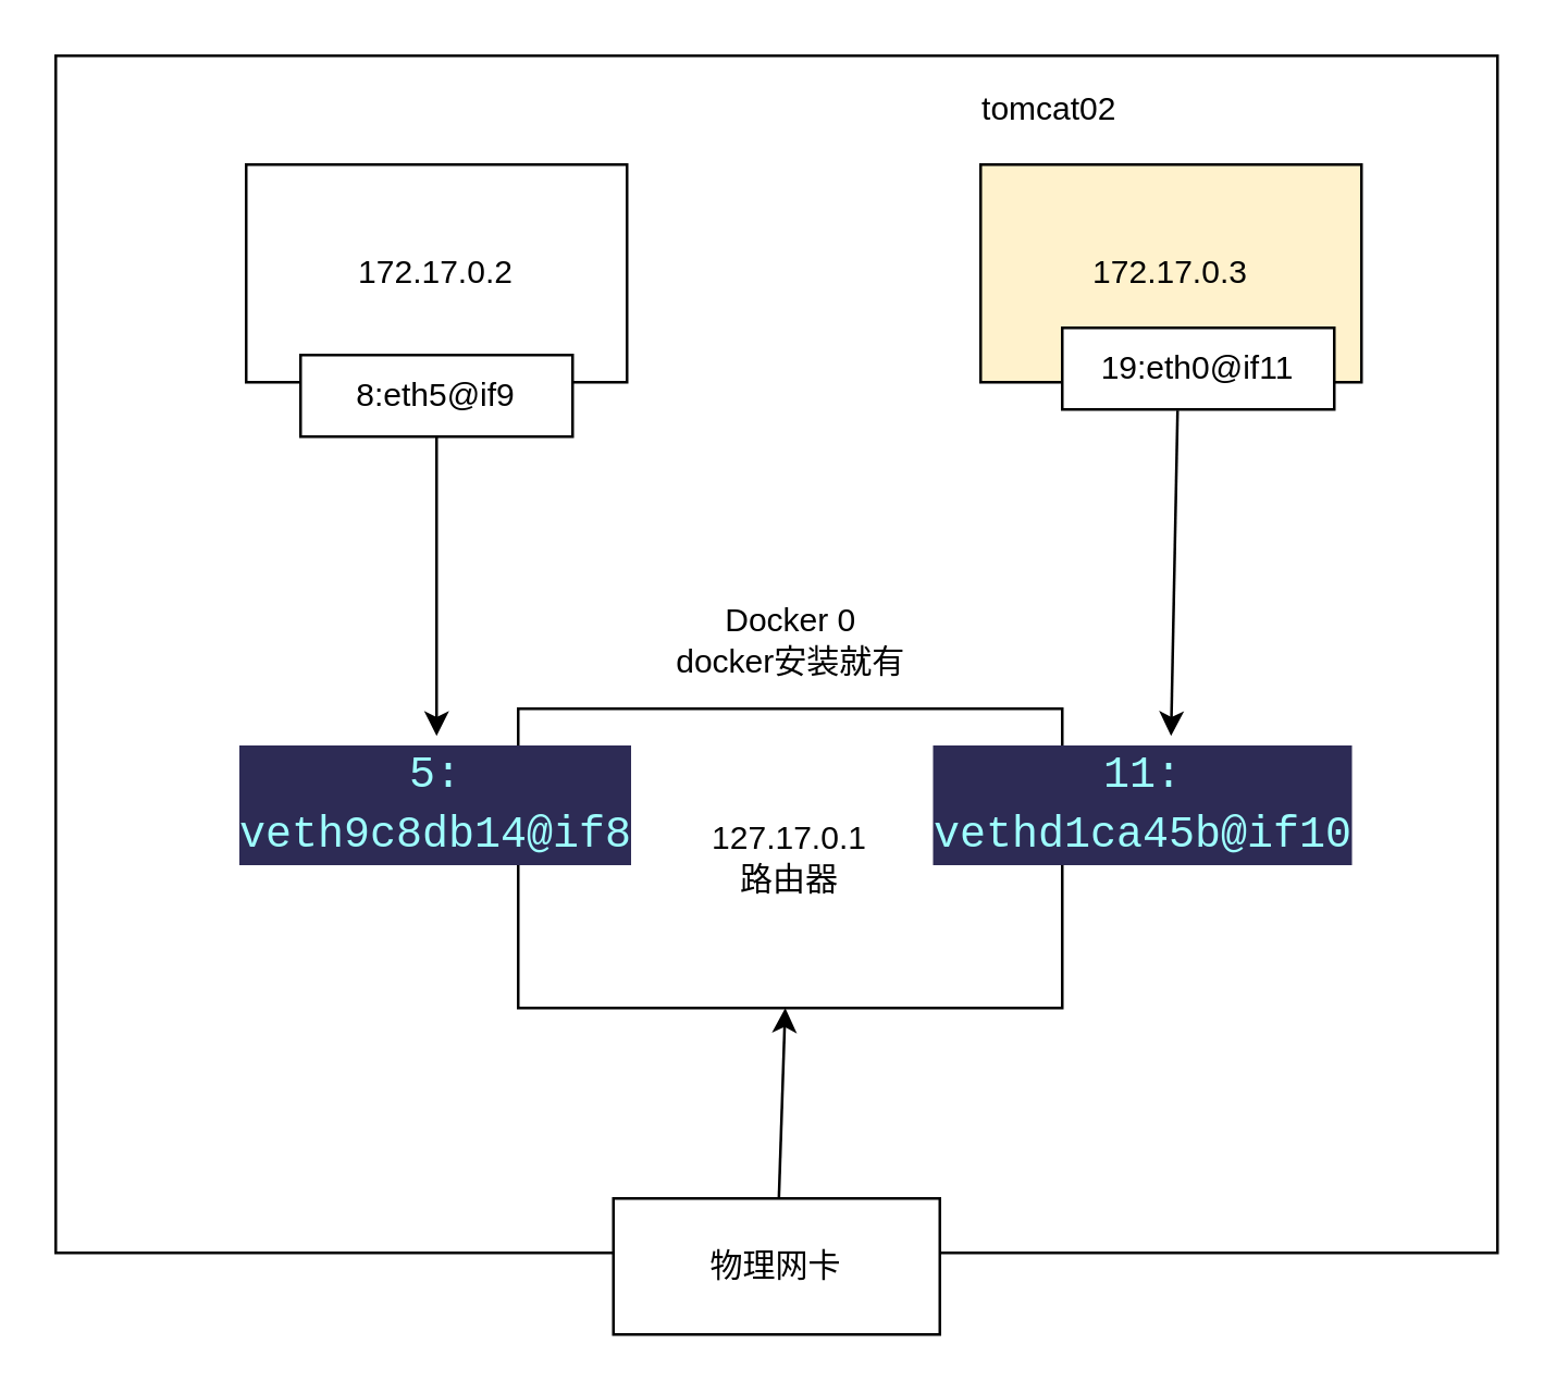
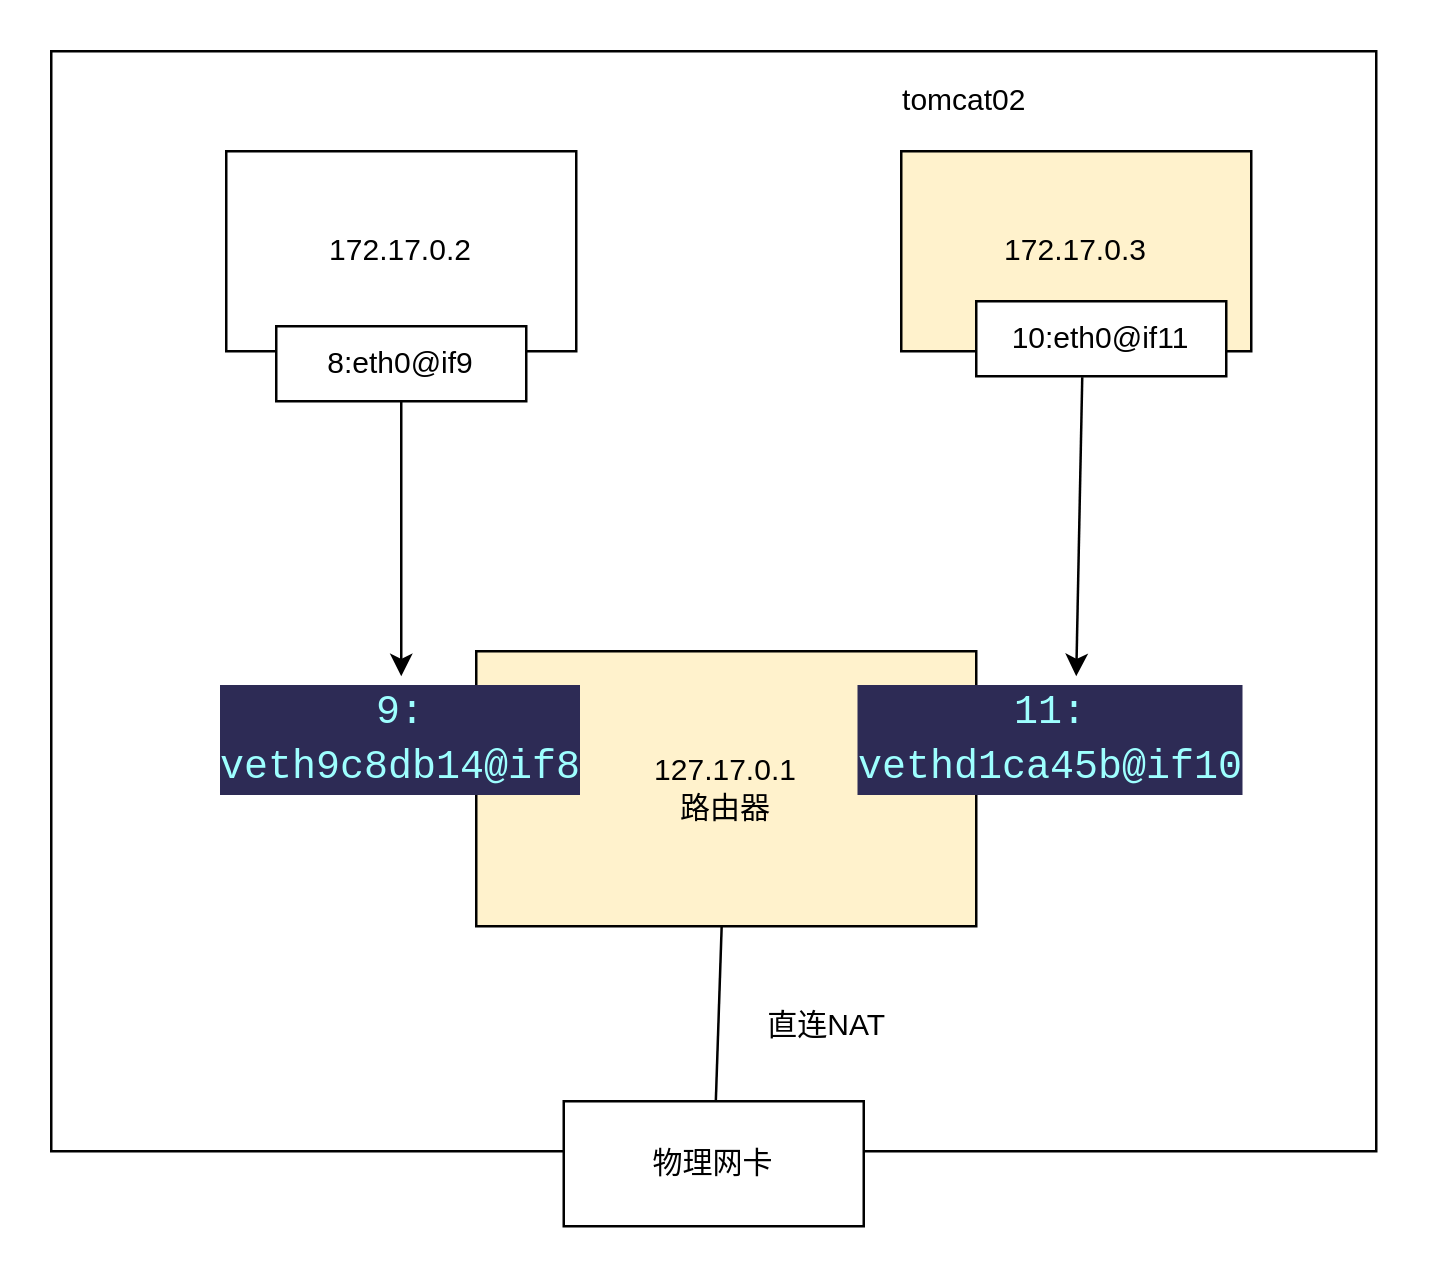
- <mxCell id="9" value="19:eth0@if11" style="rounded=0;whiteSpace=wrap;html=1;" vertex="1" parent="1"><mxGeometry x="390" y="120" width="100" height="30" as="geometry" /></mxCell>
+ <mxCell id="9" value="10:eth0@if11" style="rounded=0;whiteSpace=wrap;html=1;" vertex="1" parent="1"><mxGeometry x="390" y="120" width="100" height="30" as="geometry" /></mxCell>
- <mxCell id="8" value="8:eth5@if9" style="rounded=0;whiteSpace=wrap;html=1;" vertex="1" parent="1"><mxGeometry x="110" y="130" width="100" height="30" as="geometry" /></mxCell>
+ <mxCell id="8" value="8:eth0@if9" style="rounded=0;whiteSpace=wrap;html=1;" vertex="1" parent="1"><mxGeometry x="110" y="130" width="100" height="30" as="geometry" /></mxCell>
- <mxCell id="13" value="Docker 0&lt;br&gt;docker安装就有" style="text;html=1;align=center;verticalAlign=middle;resizable=0;points=[];autosize=1;strokeColor=none;fillColor=none;" vertex="1" parent="1"><mxGeometry x="240" y="220" width="100" height="30" as="geometry" /></mxCell>
- <mxCell id="10" value="&lt;div style=&quot;color: rgb(255 , 255 , 255) ; background-color: rgb(45 , 43 , 85) ; font-family: &amp;#34;consolas&amp;#34; , &amp;#34;courier new&amp;#34; , monospace ; font-size: 16px ; line-height: 22px&quot;&gt;&lt;span style=&quot;color: #9effff&quot;&gt;5: veth9c8db14@if8&lt;/span&gt;&lt;/div&gt;" style="rounded=0;whiteSpace=wrap;html=1;" vertex="1" parent="1"><mxGeometry x="110" y="280" width="100" height="30" as="geometry" /></mxCell>
+ <mxCell id="10" value="&lt;div style=&quot;color: rgb(255 , 255 , 255) ; background-color: rgb(45 , 43 , 85) ; font-family: &amp;#34;consolas&amp;#34; , &amp;#34;courier new&amp;#34; , monospace ; font-size: 16px ; line-height: 22px&quot;&gt;&lt;span style=&quot;color: #9effff&quot;&gt;9: veth9c8db14@if8&lt;/span&gt;&lt;/div&gt;" style="rounded=0;whiteSpace=wrap;html=1;" vertex="1" parent="1"><mxGeometry x="110" y="280" width="100" height="30" as="geometry" /></mxCell>
- <mxCell id="3" value="127.17.0.1&lt;br&gt;路由器" style="rounded=0;whiteSpace=wrap;html=1;" vertex="1" parent="1"><mxGeometry x="190" y="260" width="200" height="110" as="geometry" /></mxCell>
+ <mxCell id="3" value="127.17.0.1&lt;br&gt;路由器" style="rounded=0;whiteSpace=wrap;html=1;fillColor=#fff2cc;" vertex="1" parent="1"><mxGeometry x="190" y="260" width="200" height="110" as="geometry" /></mxCell>
- <mxCell id="14" value="" style="edgeStyle=none;html=1;" edge="1" parent="1" source="15" target="3"><mxGeometry relative="1" as="geometry" /></mxCell>
+ <mxCell id="14" value="" style="edgeStyle=none;html=1;endArrow=none;" edge="1" parent="1" source="15" target="3"><mxGeometry relative="1" as="geometry" /></mxCell>
+ <mxCell id="16" value="直连NAT" style="text;html=1;align=center;verticalAlign=middle;resizable=0;points=[];autosize=1;strokeColor=none;fillColor=none;" vertex="1" parent="1"><mxGeometry x="300" y="400" width="60" height="20" as="geometry" /></mxCell>
